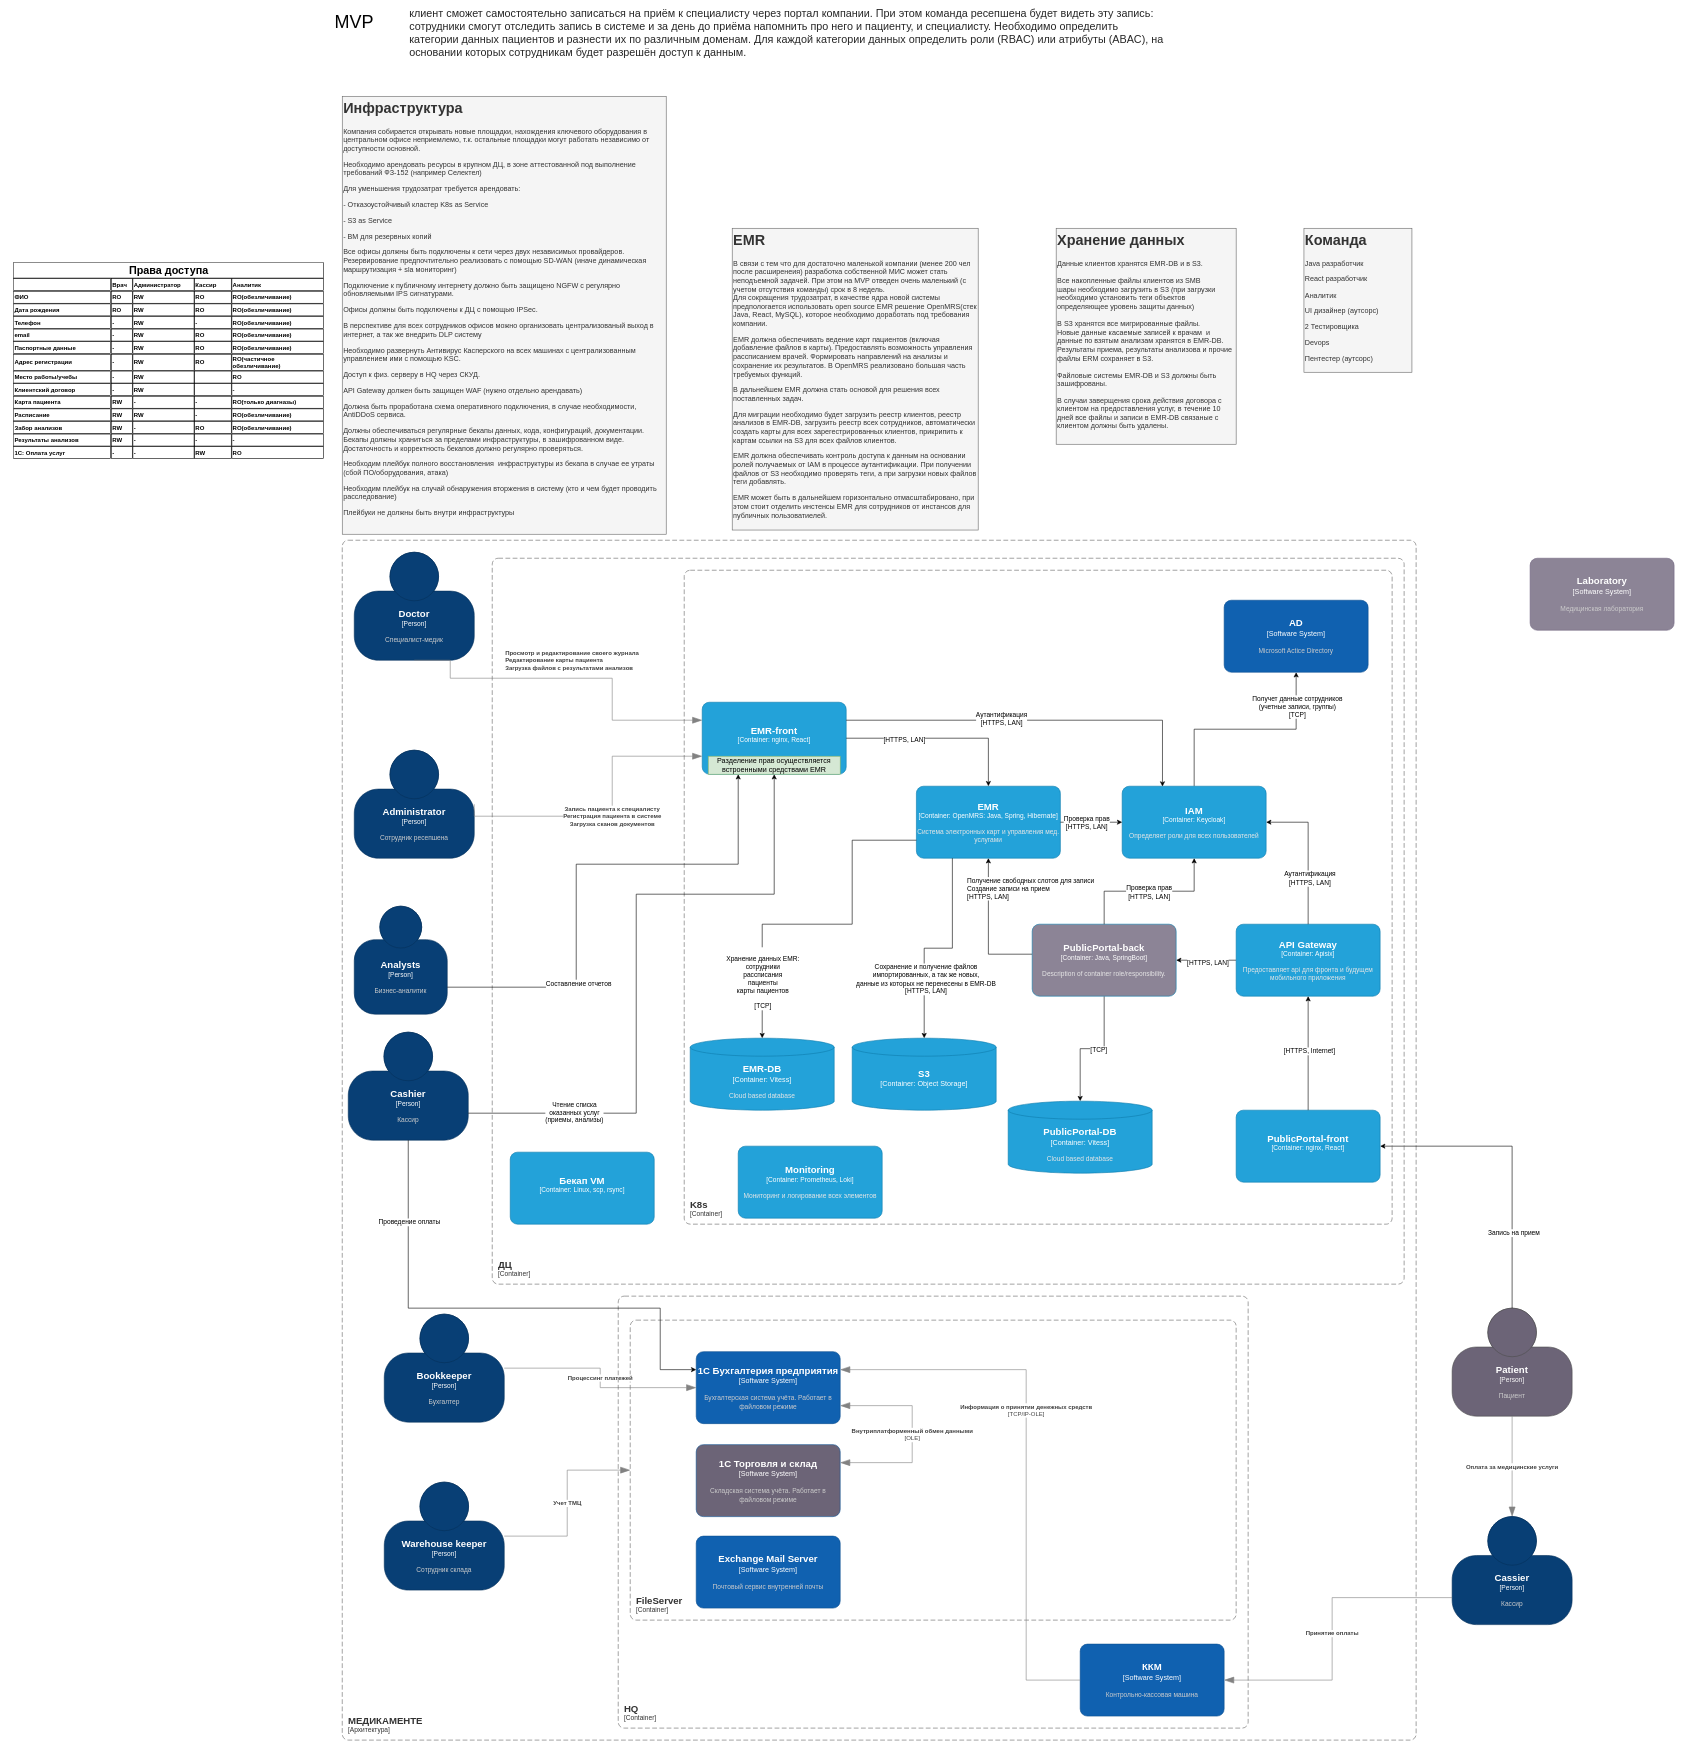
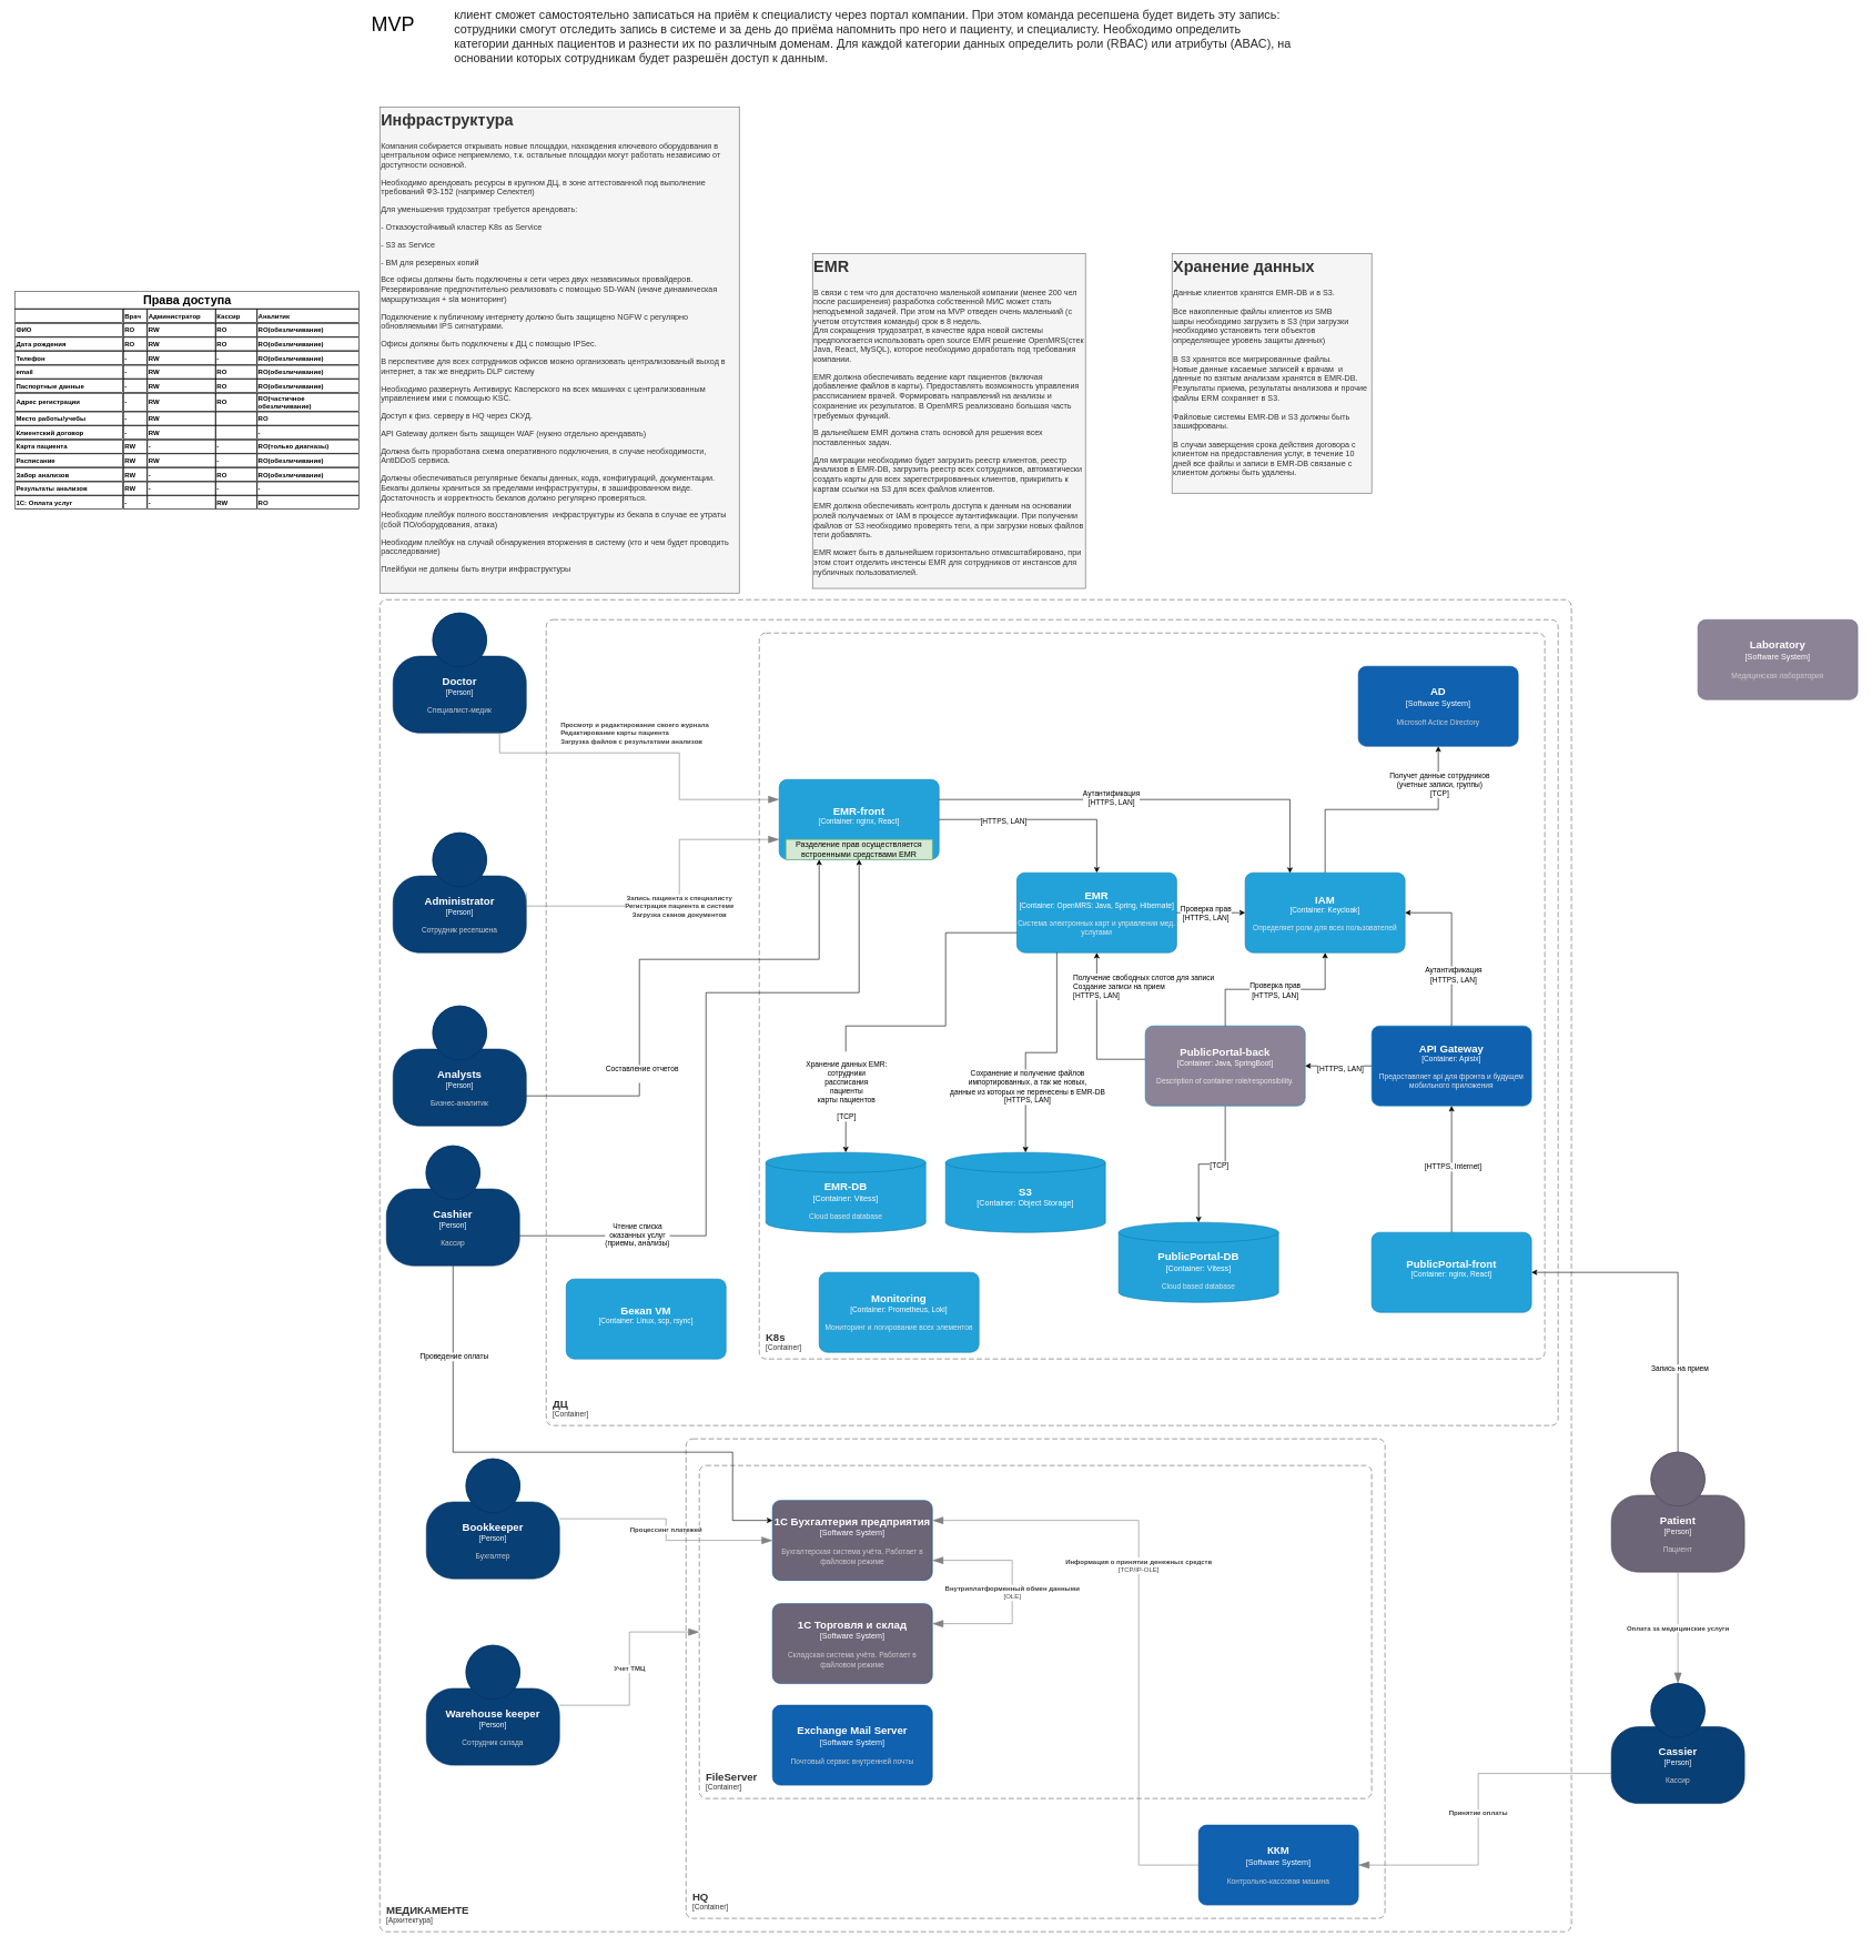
- <mxCell id="63" value="&lt;h1 style=&quot;margin-top: 0px;&quot;&gt;Команда&lt;/h1&gt;&lt;p&gt;Java разработчик&lt;/p&gt;&lt;p&gt;React разработчик&lt;/p&gt;&lt;p&gt;Аналитик&lt;/p&gt;&lt;p&gt;UI дизайнер (аутсорс)&lt;/p&gt;&lt;p&gt;2 Тестировщика&lt;/p&gt;&lt;p&gt;Devops&lt;/p&gt;&lt;p&gt;Пентестер (аутсорс)&lt;/p&gt;" style="text;html=1;whiteSpace=wrap;overflow=hidden;rounded=0;fillColor=#f5f5f5;fontColor=#333333;strokeColor=#666666;" vertex="1" parent="1"><mxGeometry x="2173" y="380" width="180" height="240" as="geometry" /></mxCell>
- <mxCell id="67" value="&lt;font style=&quot;font-size: 16px&quot;&gt;&lt;b&gt;Analysts&lt;/b&gt;&lt;/font&gt;&lt;div&gt;[Person]&lt;/div&gt;&lt;br&gt;&lt;div&gt;&lt;font style=&quot;font-size: 11px&quot;&gt;&lt;font color=&quot;#cccccc&quot;&gt;Бизнес-аналитик&lt;/font&gt;&lt;/div&gt;" style="html=1;fontSize=11;dashed=0;whiteSpace=wrap;fillColor=#083F75;strokeColor=#06315C;fontColor=#ffffff;shape=mxgraph.c4.person2;align=center;metaEdit=1;points=[[0.5,0,0],[1,0.5,0],[1,0.75,0],[0.75,1,0],[0.5,1,0],[0.25,1,0],[0,0.75,0],[0,0.5,0]];resizable=0;" vertex="1" parent="1"><mxGeometry x="590" y="1510" width="155" height="180" as="geometry" /></mxCell>
+ <mxCell id="67" value="&lt;font style=&quot;font-size: 16px&quot;&gt;&lt;b&gt;Analysts&lt;/b&gt;&lt;/font&gt;&lt;div&gt;[Person]&lt;/div&gt;&lt;br&gt;&lt;div&gt;&lt;font style=&quot;font-size: 11px&quot;&gt;&lt;font color=&quot;#cccccc&quot;&gt;Бизнес-аналитик&lt;/font&gt;&lt;/div&gt;" style="html=1;fontSize=11;dashed=0;whiteSpace=wrap;fillColor=#083F75;strokeColor=#06315C;fontColor=#ffffff;shape=mxgraph.c4.person2;align=center;metaEdit=1;points=[[0.5,0,0],[1,0.5,0],[1,0.75,0],[0.75,1,0],[0.5,1,0],[0.25,1,0],[0,0.75,0],[0,0.5,0]];resizable=0;" vertex="1" parent="1"><mxGeometry x="590" y="1510" width="200" height="180" as="geometry" /></mxCell>
- <mxCell id="46" value="&lt;font style=&quot;font-size: 16px&quot;&gt;&lt;b&gt;API Gateway&lt;/b&gt;&lt;/font&gt;&lt;div&gt;[Container: Apisix]&lt;/div&gt;&lt;br&gt;&lt;div&gt;&lt;font style=&quot;font-size: 11px&quot;&gt;&lt;font color=&quot;#E6E6E6&quot;&gt;Предоставляет api для фронта и будущем мобильного приложения&lt;/font&gt;&lt;/div&gt;" style="rounded=1;whiteSpace=wrap;html=1;fontSize=11;labelBackgroundColor=none;fillColor=#23A2D9;fontColor=#ffffff;align=center;arcSize=10;strokeColor=#0E7DAD;metaEdit=1;resizable=0;points=[[0.25,0,0],[0.5,0,0],[0.75,0,0],[1,0.25,0],[1,0.5,0],[1,0.75,0],[0.75,1,0],[0.5,1,0],[0.25,1,0],[0,0.75,0],[0,0.5,0],[0,0.25,0]];" vertex="1" parent="1"><mxGeometry x="2060" y="1540" width="240" height="120" as="geometry" /></mxCell>
+ <mxCell id="46" value="&lt;font style=&quot;font-size: 16px&quot;&gt;&lt;b&gt;API Gateway&lt;/b&gt;&lt;/font&gt;&lt;div&gt;[Container: Apisix]&lt;/div&gt;&lt;br&gt;&lt;div&gt;&lt;font style=&quot;font-size: 11px&quot;&gt;&lt;font color=&quot;#E6E6E6&quot;&gt;Предоставляет api для фронта и будущем мобильного приложения&lt;/font&gt;&lt;/div&gt;" style="rounded=1;whiteSpace=wrap;html=1;fontSize=11;labelBackgroundColor=none;fillColor=#1061b0;fontColor=#ffffff;align=center;arcSize=10;strokeColor=#0E7DAD;metaEdit=1;resizable=0;points=[[0.25,0,0],[0.5,0,0],[0.75,0,0],[1,0.25,0],[1,0.5,0],[1,0.75,0],[0.75,1,0],[0.5,1,0],[0.25,1,0],[0,0.75,0],[0,0.5,0],[0,0.25,0]];" vertex="1" parent="1"><mxGeometry x="2060" y="1540" width="240" height="120" as="geometry" /></mxCell>
- <mxCell id="8" value="&lt;font style=&quot;font-size: 16px&quot;&gt;&lt;b&gt;1C Бухгалтерия предприятия&lt;/b&gt;&lt;/font&gt;&lt;div&gt;[Software System]&lt;/div&gt;&lt;br&gt;&lt;div&gt;&lt;font style=&quot;font-size: 11px&quot;&gt;&lt;font color=&quot;#cccccc&quot;&gt;Бухгалтерская система учёта. Работает в файловом режиме&lt;/font&gt;&lt;/div&gt;" style="rounded=1;whiteSpace=wrap;html=1;labelBackgroundColor=none;fillColor=#1061B0;fontColor=#ffffff;align=center;arcSize=10;strokeColor=#0D5091;metaEdit=1;resizable=0;points=[[0.25,0,0],[0.5,0,0],[0.75,0,0],[1,0.25,0],[1,0.5,0],[1,0.75,0],[0.75,1,0],[0.5,1,0],[0.25,1,0],[0,0.75,0],[0,0.5,0],[0,0.25,0]];" parent="1" vertex="1"><mxGeometry x="1160" y="2252.5" width="240" height="120" as="geometry" /></mxCell>
+ <mxCell id="8" value="&lt;font style=&quot;font-size: 16px&quot;&gt;&lt;b&gt;1C Бухгалтерия предприятия&lt;/b&gt;&lt;/font&gt;&lt;div&gt;[Software System]&lt;/div&gt;&lt;br&gt;&lt;div&gt;&lt;font style=&quot;font-size: 11px&quot;&gt;&lt;font color=&quot;#cccccc&quot;&gt;Бухгалтерская система учёта. Работает в файловом режиме&lt;/font&gt;&lt;/div&gt;" style="rounded=1;whiteSpace=wrap;html=1;labelBackgroundColor=none;fillColor=#6c6477;fontColor=#ffffff;align=center;arcSize=10;strokeColor=#0D5091;metaEdit=1;resizable=0;points=[[0.25,0,0],[0.5,0,0],[0.75,0,0],[1,0.25,0],[1,0.5,0],[1,0.75,0],[0.75,1,0],[0.5,1,0],[0.25,1,0],[0,0.75,0],[0,0.5,0],[0,0.25,0]];" parent="1" vertex="1"><mxGeometry x="1160" y="2252.5" width="240" height="120" as="geometry" /></mxCell>
